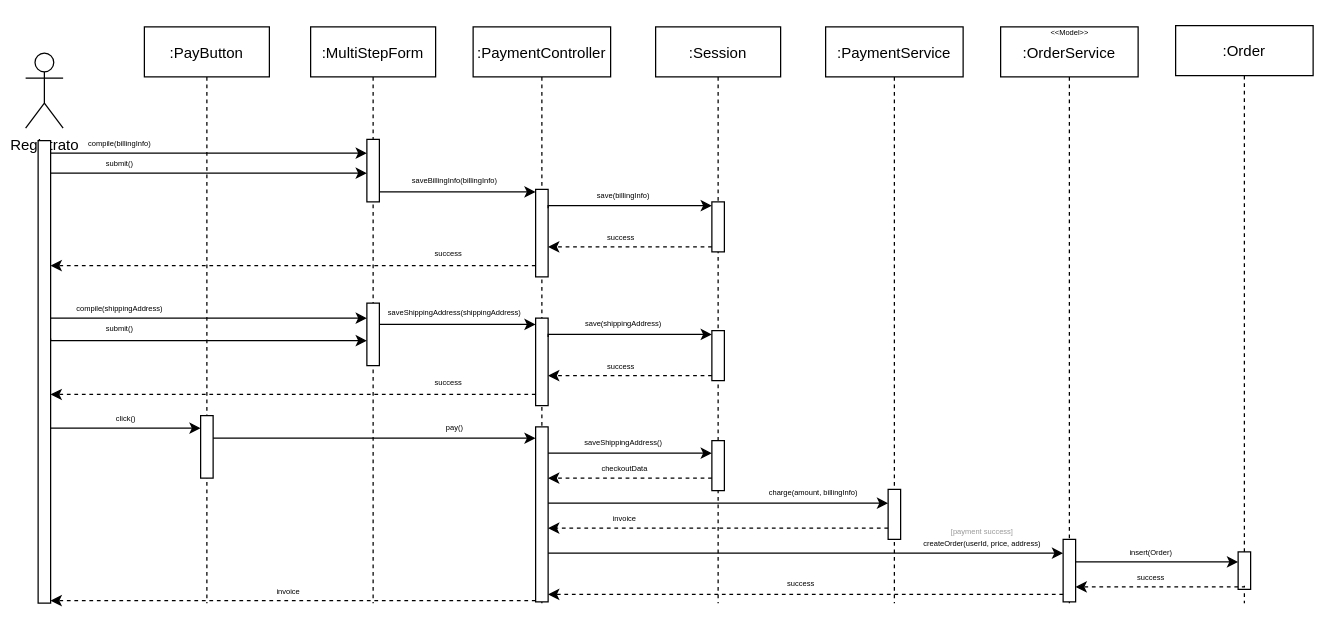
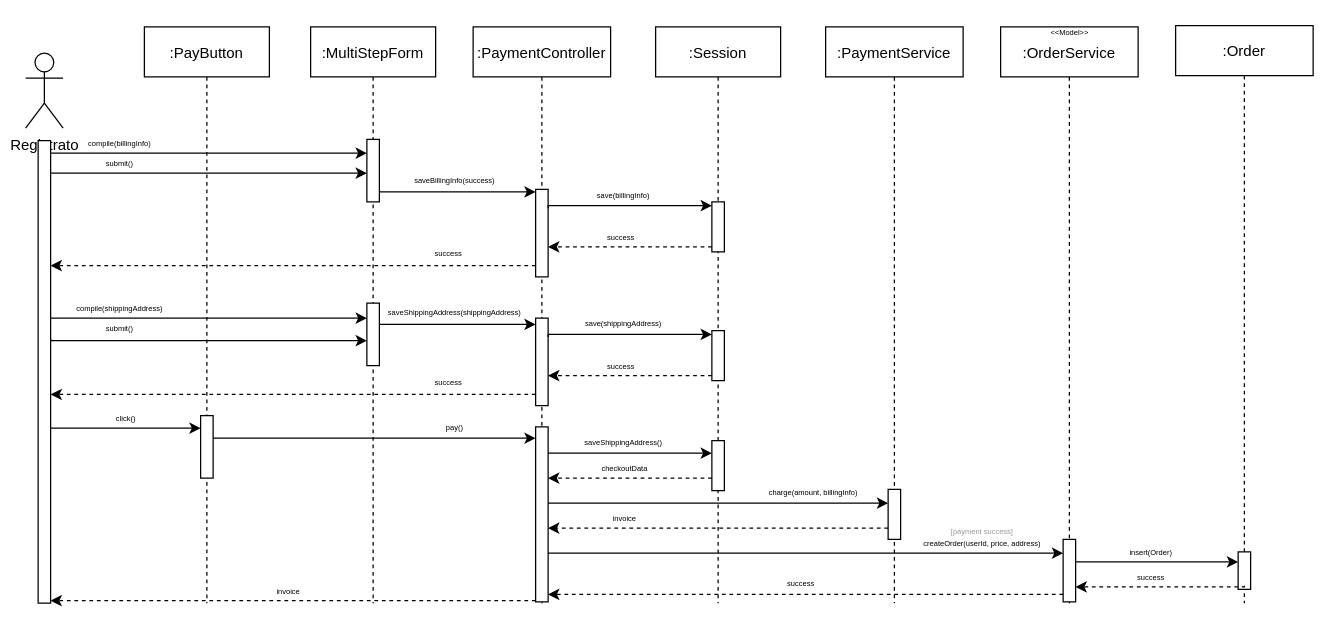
- <mxCell id="18" value="saveBillingInfo(billingInfo)" style="text;html=1;align=center;verticalAlign=middle;resizable=0;points=[];autosize=1;strokeColor=none;fillColor=none;fontSize=6;" parent="1" vertex="1"><mxGeometry x="323" y="139" width="80" height="10" as="geometry" /></mxCell>
+ <mxCell id="18" value="saveBillingInfo(success)" style="text;html=1;align=center;verticalAlign=middle;resizable=0;points=[];autosize=1;strokeColor=none;fillColor=none;fontSize=6;" parent="1" vertex="1"><mxGeometry x="323" y="139" width="80" height="10" as="geometry" /></mxCell>
